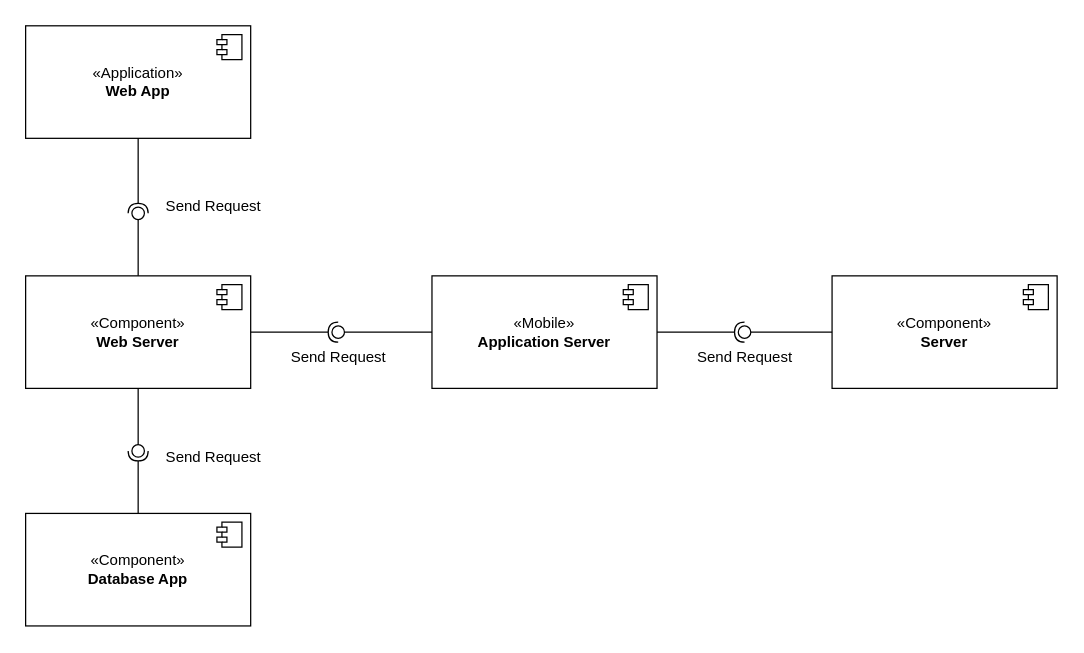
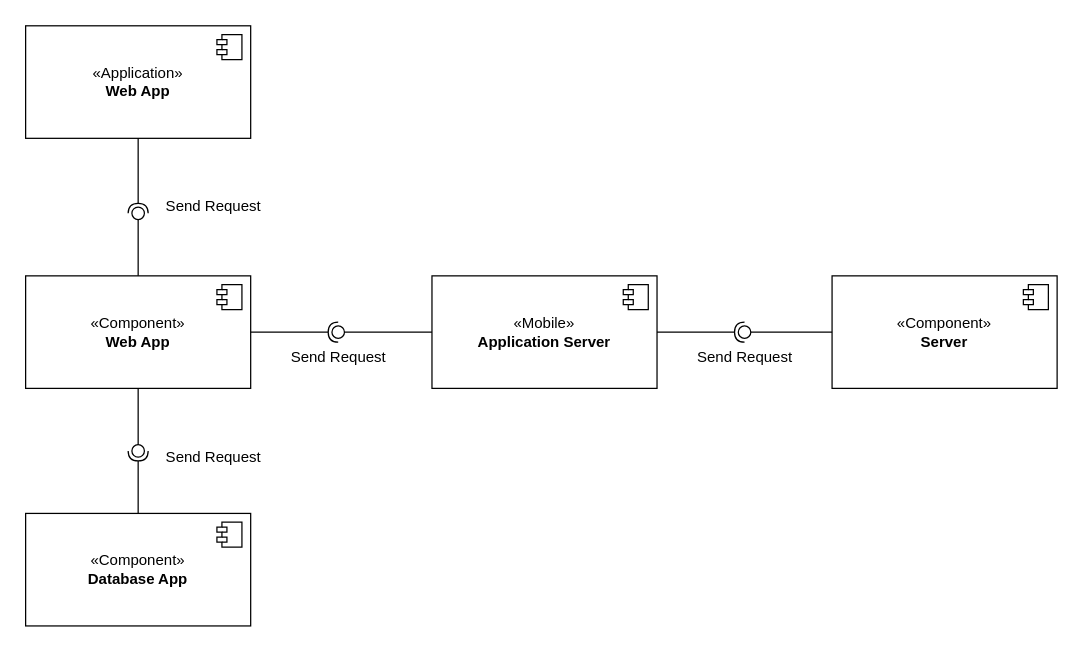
- <mxCell id="4" value="«Component»&lt;br&gt;&lt;b&gt;Web Server&lt;/b&gt;" style="html=1;dropTarget=0;whiteSpace=wrap;" vertex="1" parent="1"><mxGeometry x="20" y="220" width="180" height="90" as="geometry" /></mxCell>
+ <mxCell id="4" value="«Component»&lt;br&gt;&lt;b&gt;Web App&lt;/b&gt;" style="html=1;dropTarget=0;whiteSpace=wrap;" vertex="1" parent="1"><mxGeometry x="20" y="220" width="180" height="90" as="geometry" /></mxCell>
